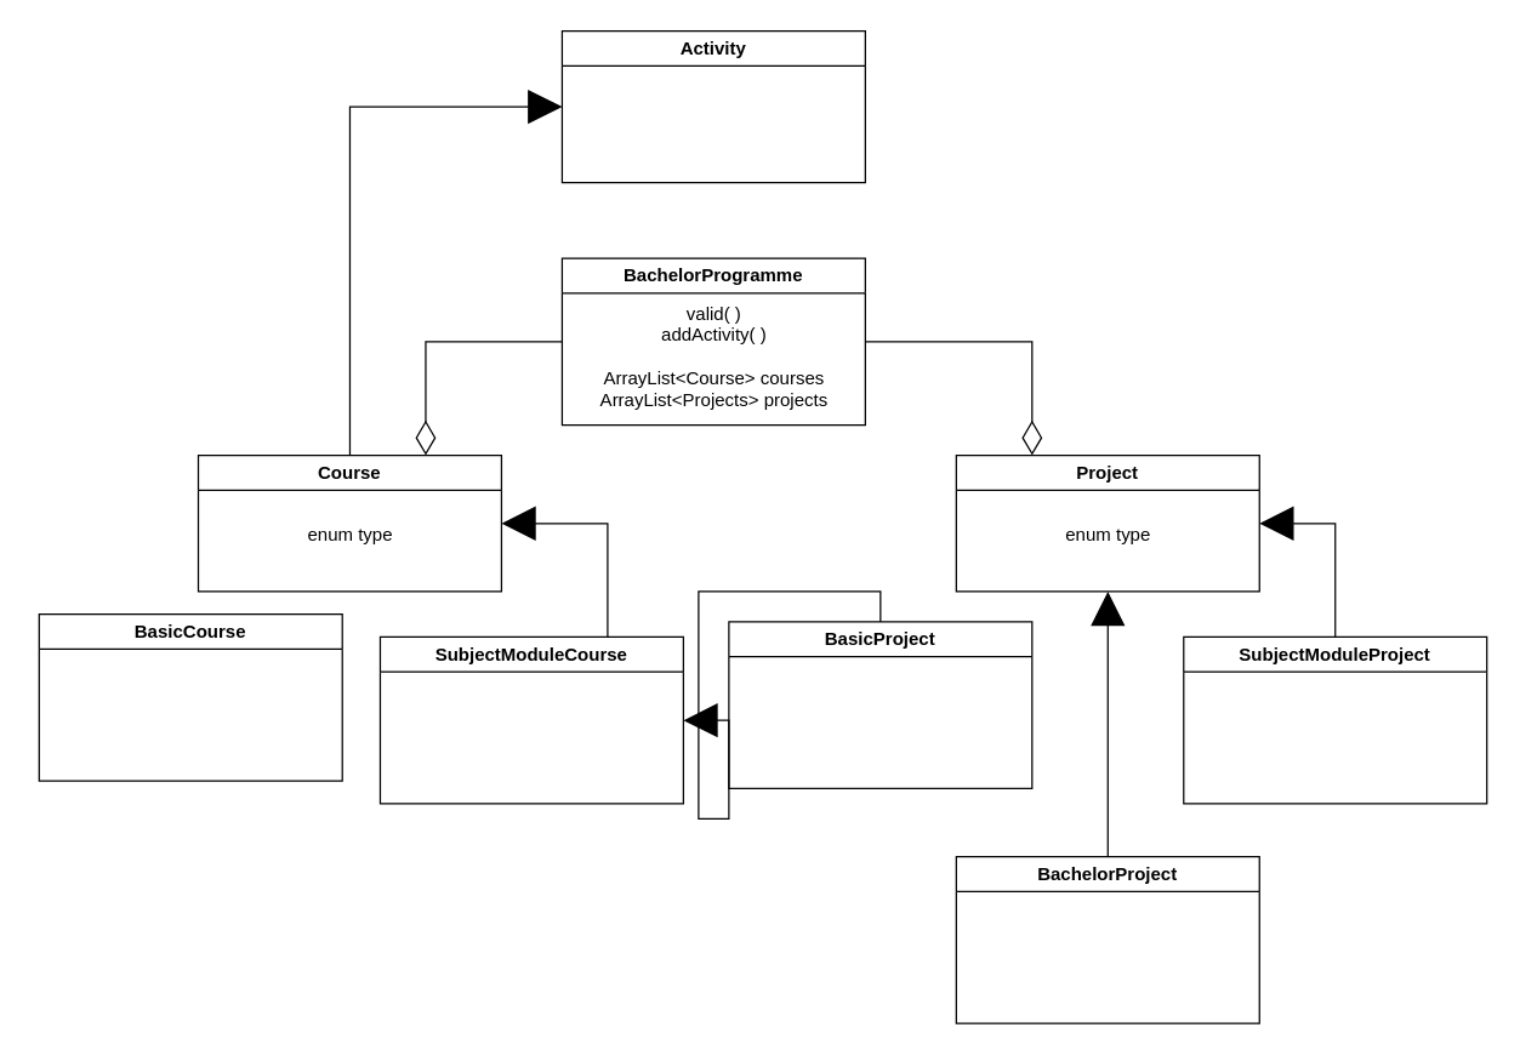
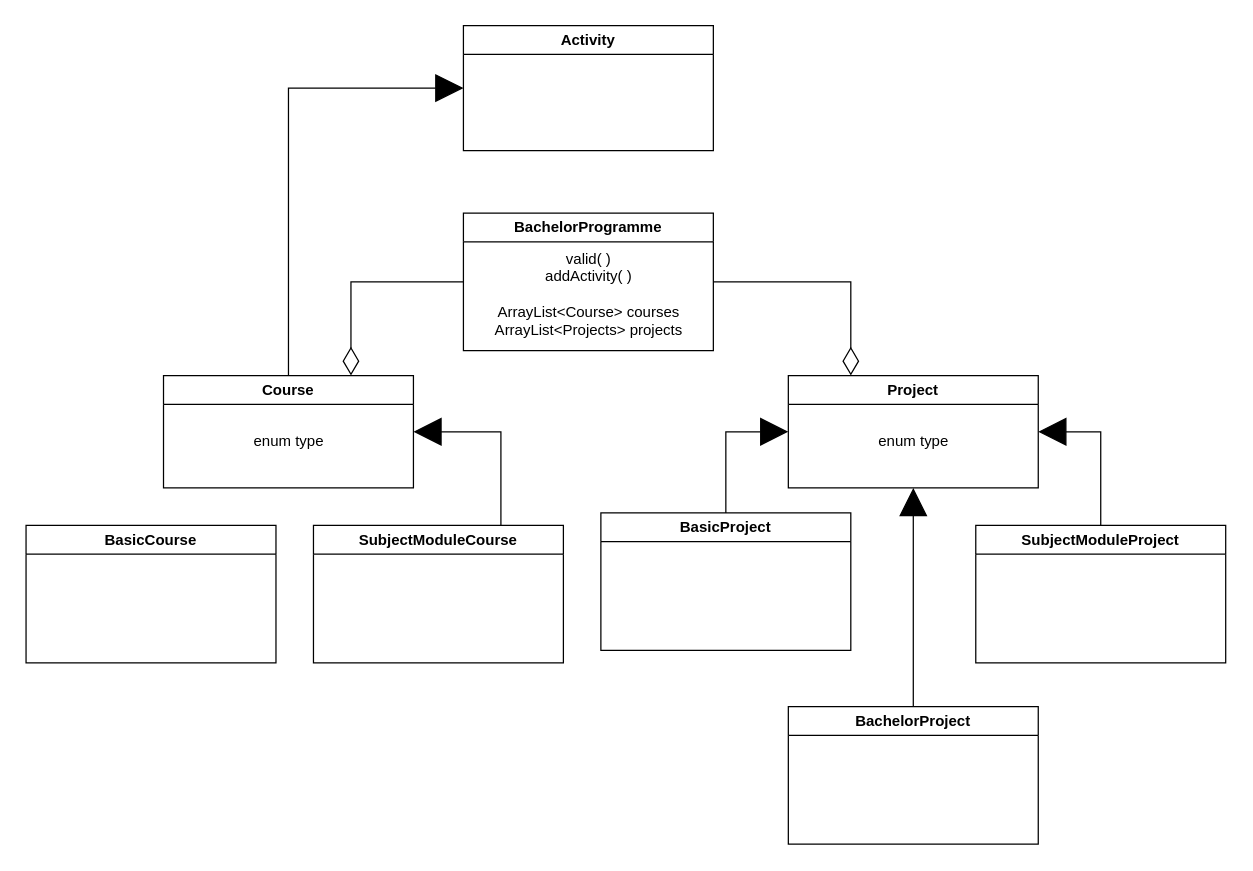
- <mxCell id="11" style="edgeStyle=orthogonalEdgeStyle;rounded=0;orthogonalLoop=1;jettySize=auto;html=1;exitX=0.5;exitY=0;exitDx=0;exitDy=0;endArrow=block;endFill=1;endSize=20;" edge="1" parent="1" source="12" target="10"><mxGeometry relative="1" as="geometry" /></mxCell>
+ <mxCell id="11" style="edgeStyle=orthogonalEdgeStyle;rounded=0;orthogonalLoop=1;jettySize=auto;html=1;exitX=0.5;exitY=0;exitDx=0;exitDy=0;entryX=0;entryY=0.5;entryDx=0;entryDy=0;endArrow=block;endFill=1;endSize=20;" edge="1" parent="1" source="12" target="6"><mxGeometry relative="1" as="geometry" /></mxCell>
- <mxCell id="8" value="BasicCourse" style="swimlane;whiteSpace=wrap;html=1;" vertex="1" parent="1"><mxGeometry x="25" y="405" width="200" height="110" as="geometry" /></mxCell>
+ <mxCell id="8" value="BasicCourse" style="swimlane;whiteSpace=wrap;html=1;" vertex="1" parent="1"><mxGeometry x="20" y="420" width="200" height="110" as="geometry" /></mxCell>
